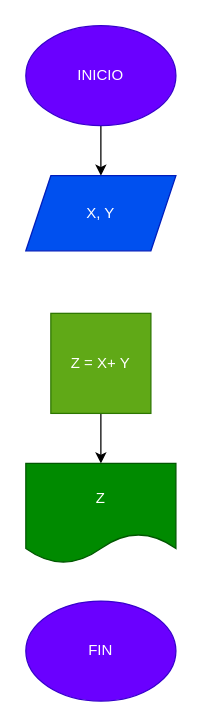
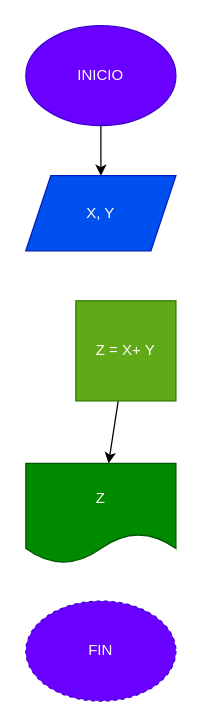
- <mxCell id="6" value="Z = X+ Y" style="whiteSpace=wrap;html=1;aspect=fixed;fillColor=#60a917;fontColor=#ffffff;strokeColor=#2D7600;" vertex="1" parent="1"><mxGeometry x="40" y="250" width="80" height="80" as="geometry" /></mxCell>
+ <mxCell id="6" value="Z = X+ Y" style="whiteSpace=wrap;html=1;aspect=fixed;fillColor=#60a917;fontColor=#ffffff;strokeColor=#2D7600;" vertex="1" parent="1"><mxGeometry x="60" y="240" width="80" height="80" as="geometry" /></mxCell>
- <mxCell id="8" value="FIN" style="ellipse;whiteSpace=wrap;html=1;fillColor=#6a00ff;fontColor=#ffffff;strokeColor=#3700CC;" vertex="1" parent="1"><mxGeometry x="20" y="480" width="120" height="80" as="geometry" /></mxCell>
+ <mxCell id="8" value="FIN" style="ellipse;whiteSpace=wrap;html=1;fillColor=#6a00ff;fontColor=#ffffff;strokeColor=#3700CC;dashed=1;" vertex="1" parent="1"><mxGeometry x="20" y="480" width="120" height="80" as="geometry" /></mxCell>
